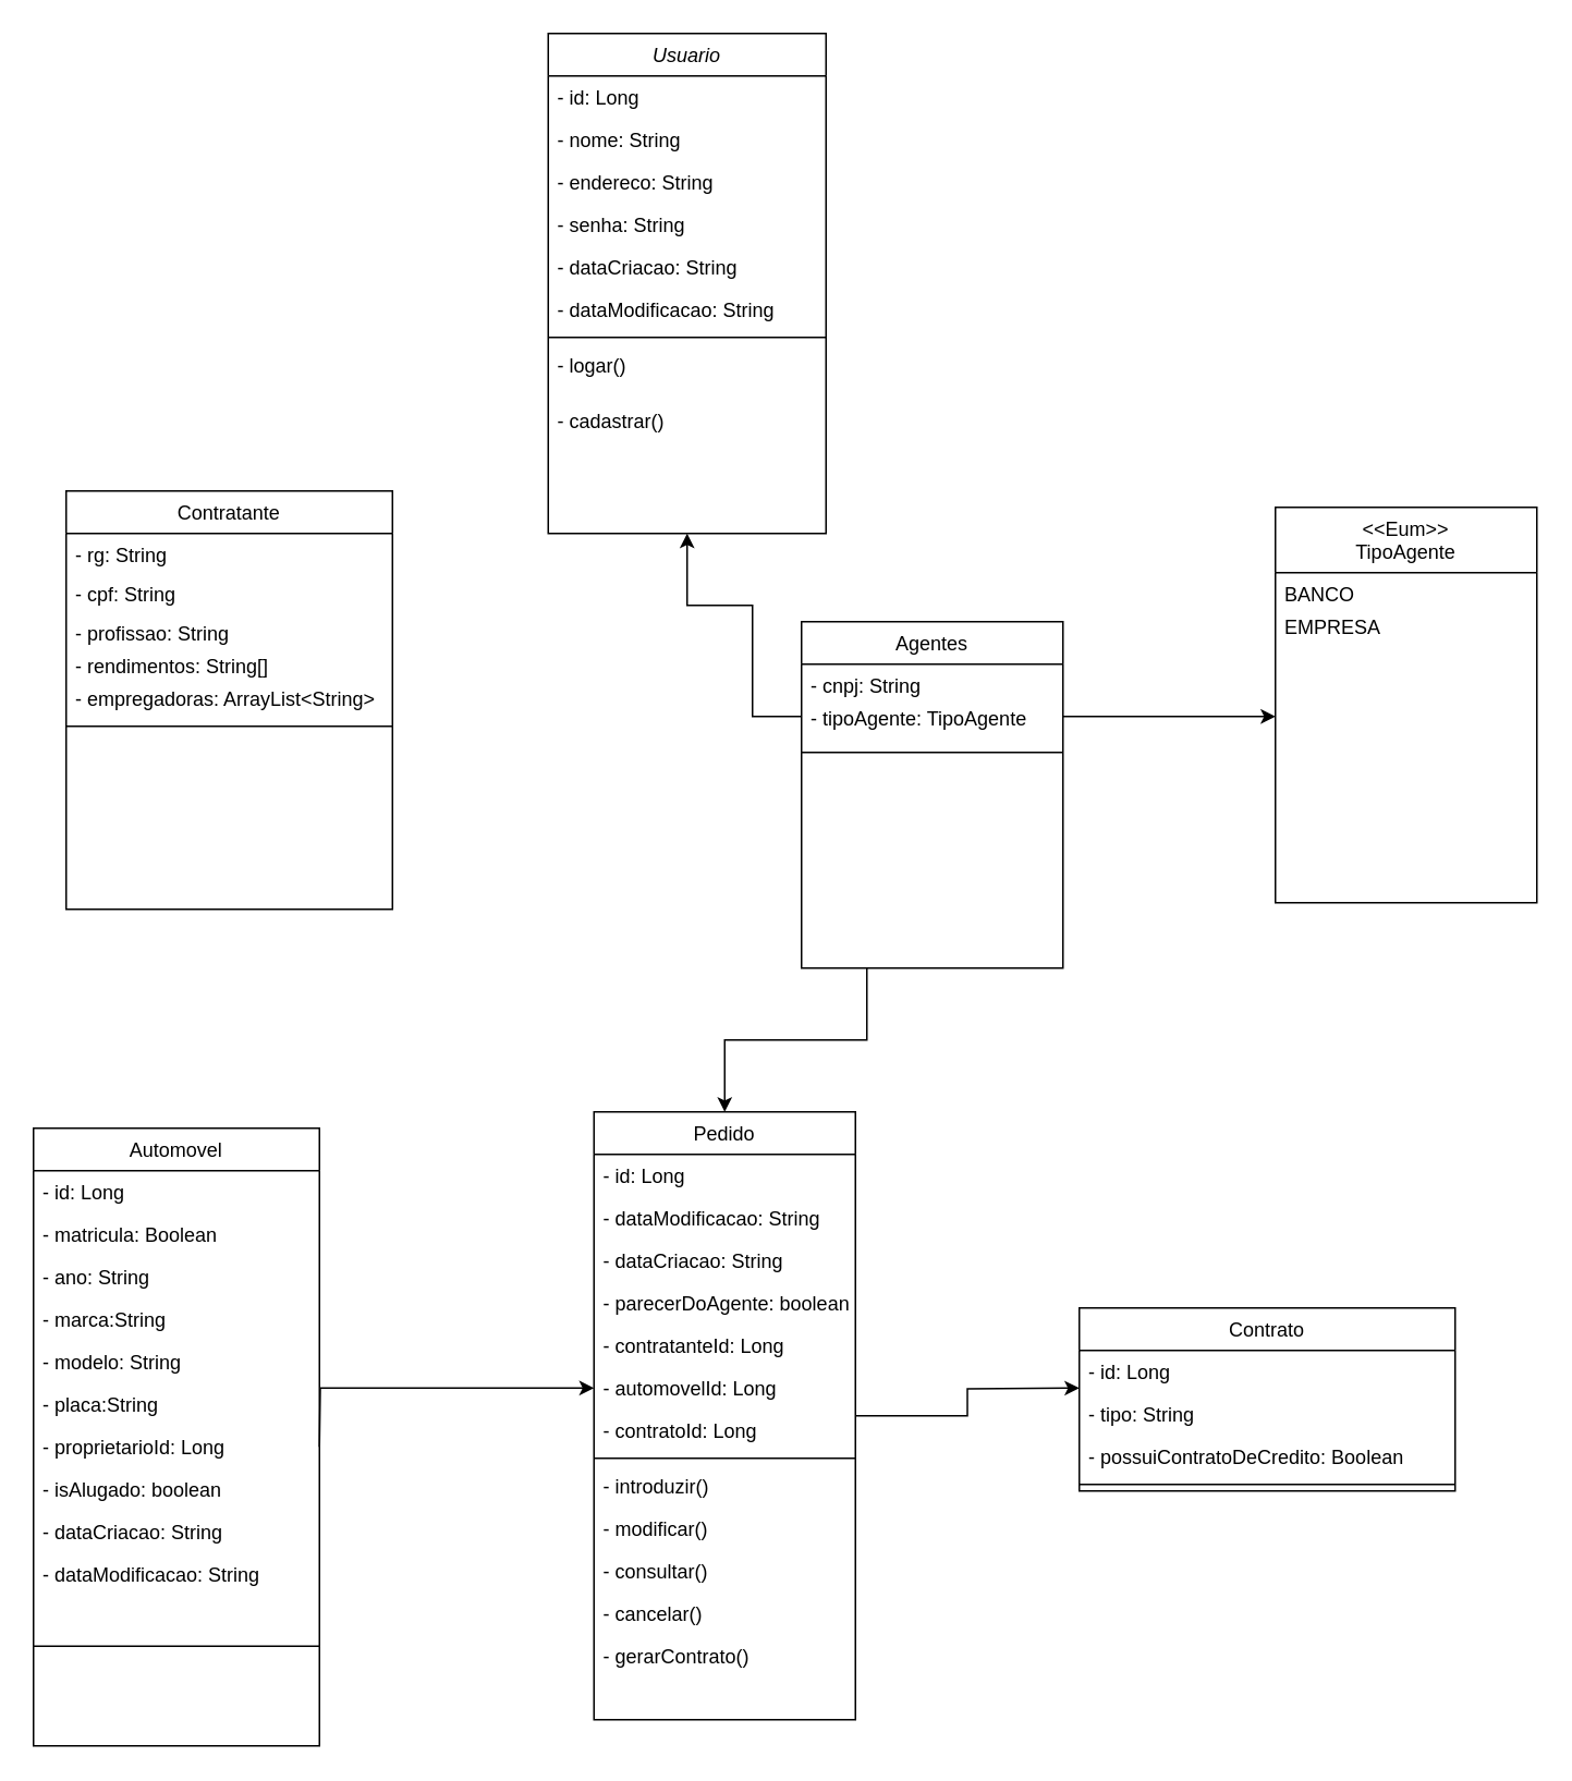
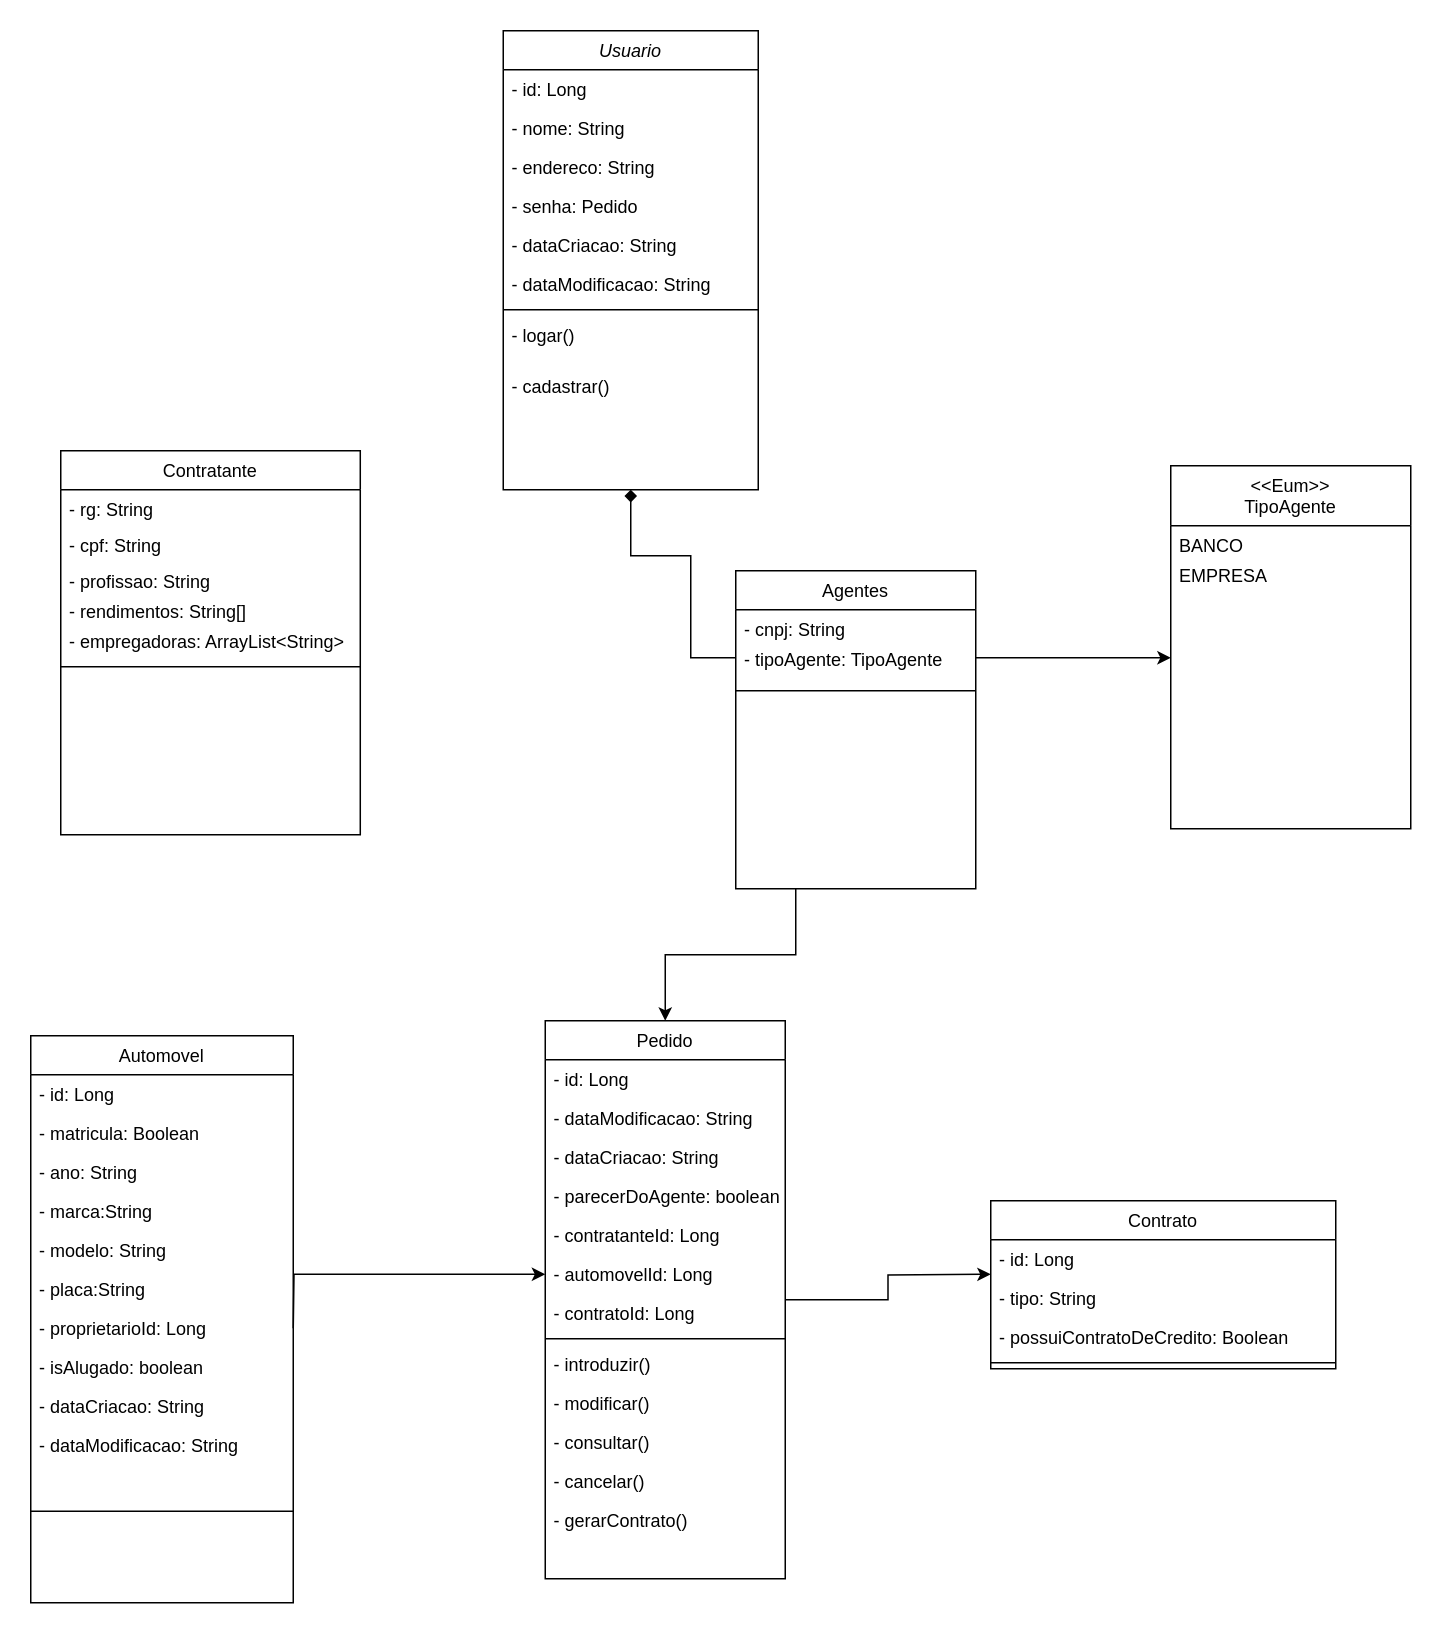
- <mxCell id="6" value="- senha: String" style="text;align=left;verticalAlign=top;spacingLeft=4;spacingRight=4;overflow=hidden;rotatable=0;points=[[0,0.5],[1,0.5]];portConstraint=eastwest;rounded=0;shadow=0;html=0;" parent="2" vertex="1"><mxGeometry y="104" width="170" height="26" as="geometry" /></mxCell>
+ <mxCell id="6" value="- senha: Pedido" style="text;align=left;verticalAlign=top;spacingLeft=4;spacingRight=4;overflow=hidden;rotatable=0;points=[[0,0.5],[1,0.5]];portConstraint=eastwest;rounded=0;shadow=0;html=0;" parent="2" vertex="1"><mxGeometry y="104" width="170" height="26" as="geometry" /></mxCell>
- <mxCell id="46" style="edgeStyle=orthogonalEdgeStyle;rounded=0;orthogonalLoop=1;jettySize=auto;html=1;exitX=0;exitY=0.5;exitDx=0;exitDy=0;entryX=0.5;entryY=1;entryDx=0;entryDy=0;" parent="1" source="50" target="2" edge="1"><mxGeometry relative="1" as="geometry"><mxPoint x="420" y="230" as="targetPoint" /><Array as="points"><mxPoint x="460" y="438" /><mxPoint x="460" y="370" /><mxPoint x="420" y="370" /></Array></mxGeometry></mxCell>
+ <mxCell id="46" style="edgeStyle=orthogonalEdgeStyle;rounded=0;orthogonalLoop=1;jettySize=auto;html=1;exitX=0;exitY=0.5;exitDx=0;exitDy=0;entryX=0.5;entryY=1;entryDx=0;entryDy=0;endArrow=diamond;" parent="1" source="50" target="2" edge="1"><mxGeometry relative="1" as="geometry"><mxPoint x="420" y="230" as="targetPoint" /><Array as="points"><mxPoint x="460" y="438" /><mxPoint x="460" y="370" /><mxPoint x="420" y="370" /></Array></mxGeometry></mxCell>
